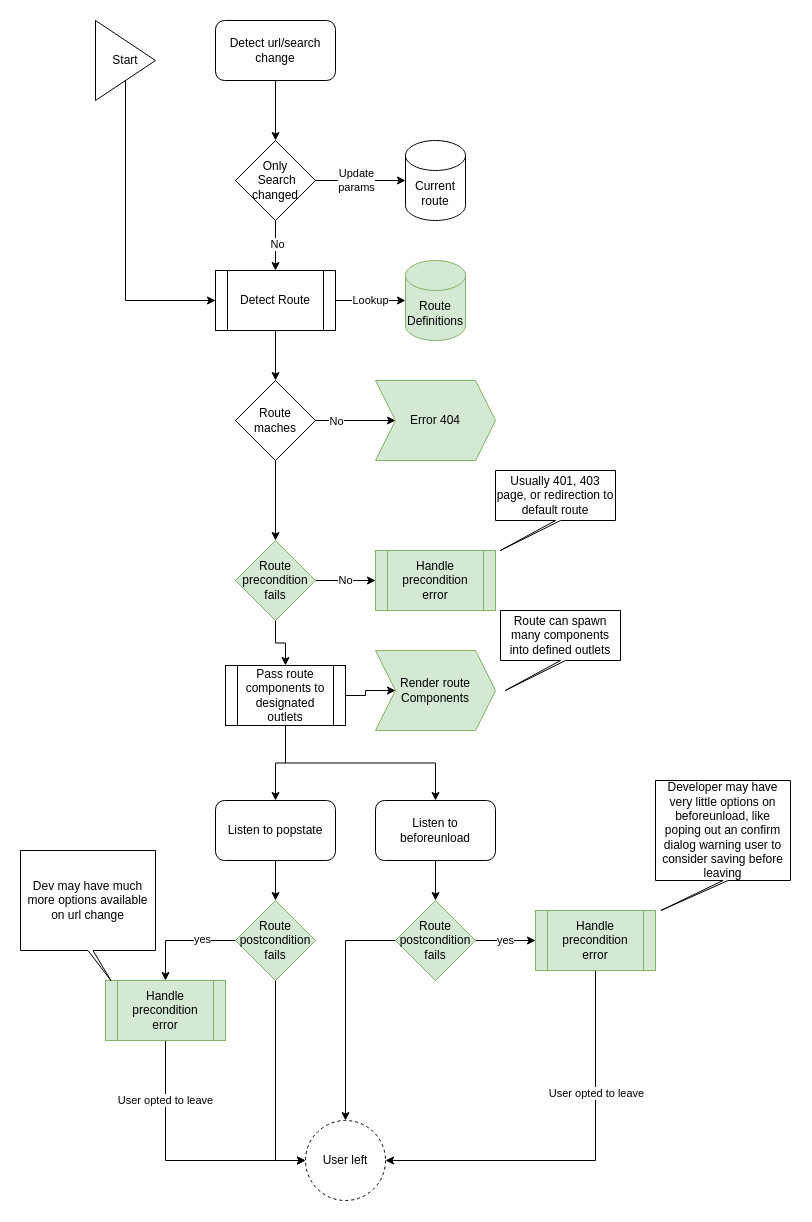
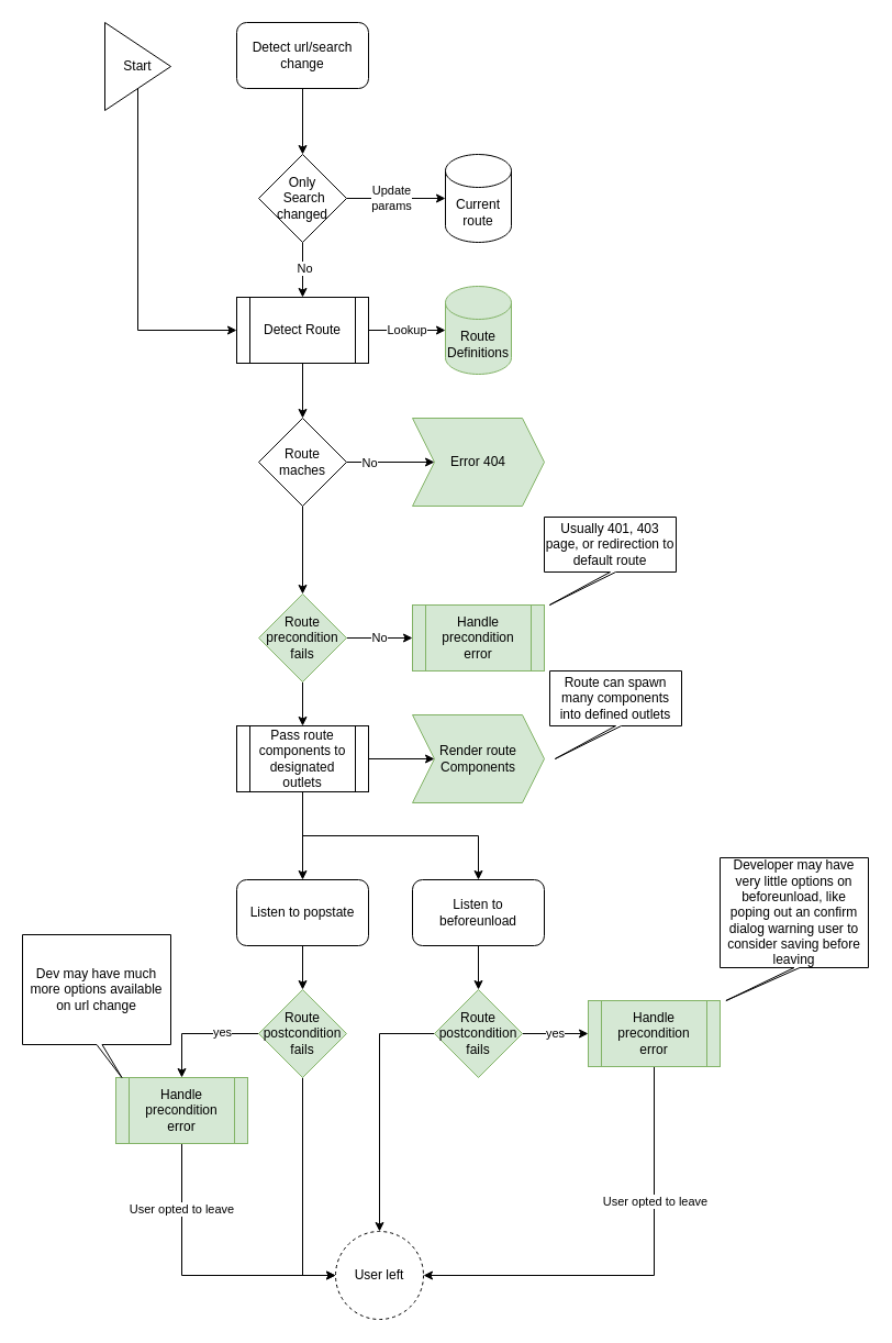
- <mxCell id="27" value="Pass route components to designated outlets" style="shape=process;whiteSpace=wrap;html=1;backgroundOutline=1;" vertex="1" parent="1"><mxGeometry x="225" y="665" width="120" height="60" as="geometry" /></mxCell>
+ <mxCell id="27" value="Pass route components to designated outlets" style="shape=process;whiteSpace=wrap;html=1;backgroundOutline=1;" vertex="1" parent="1"><mxGeometry x="215" y="660" width="120" height="60" as="geometry" /></mxCell>
